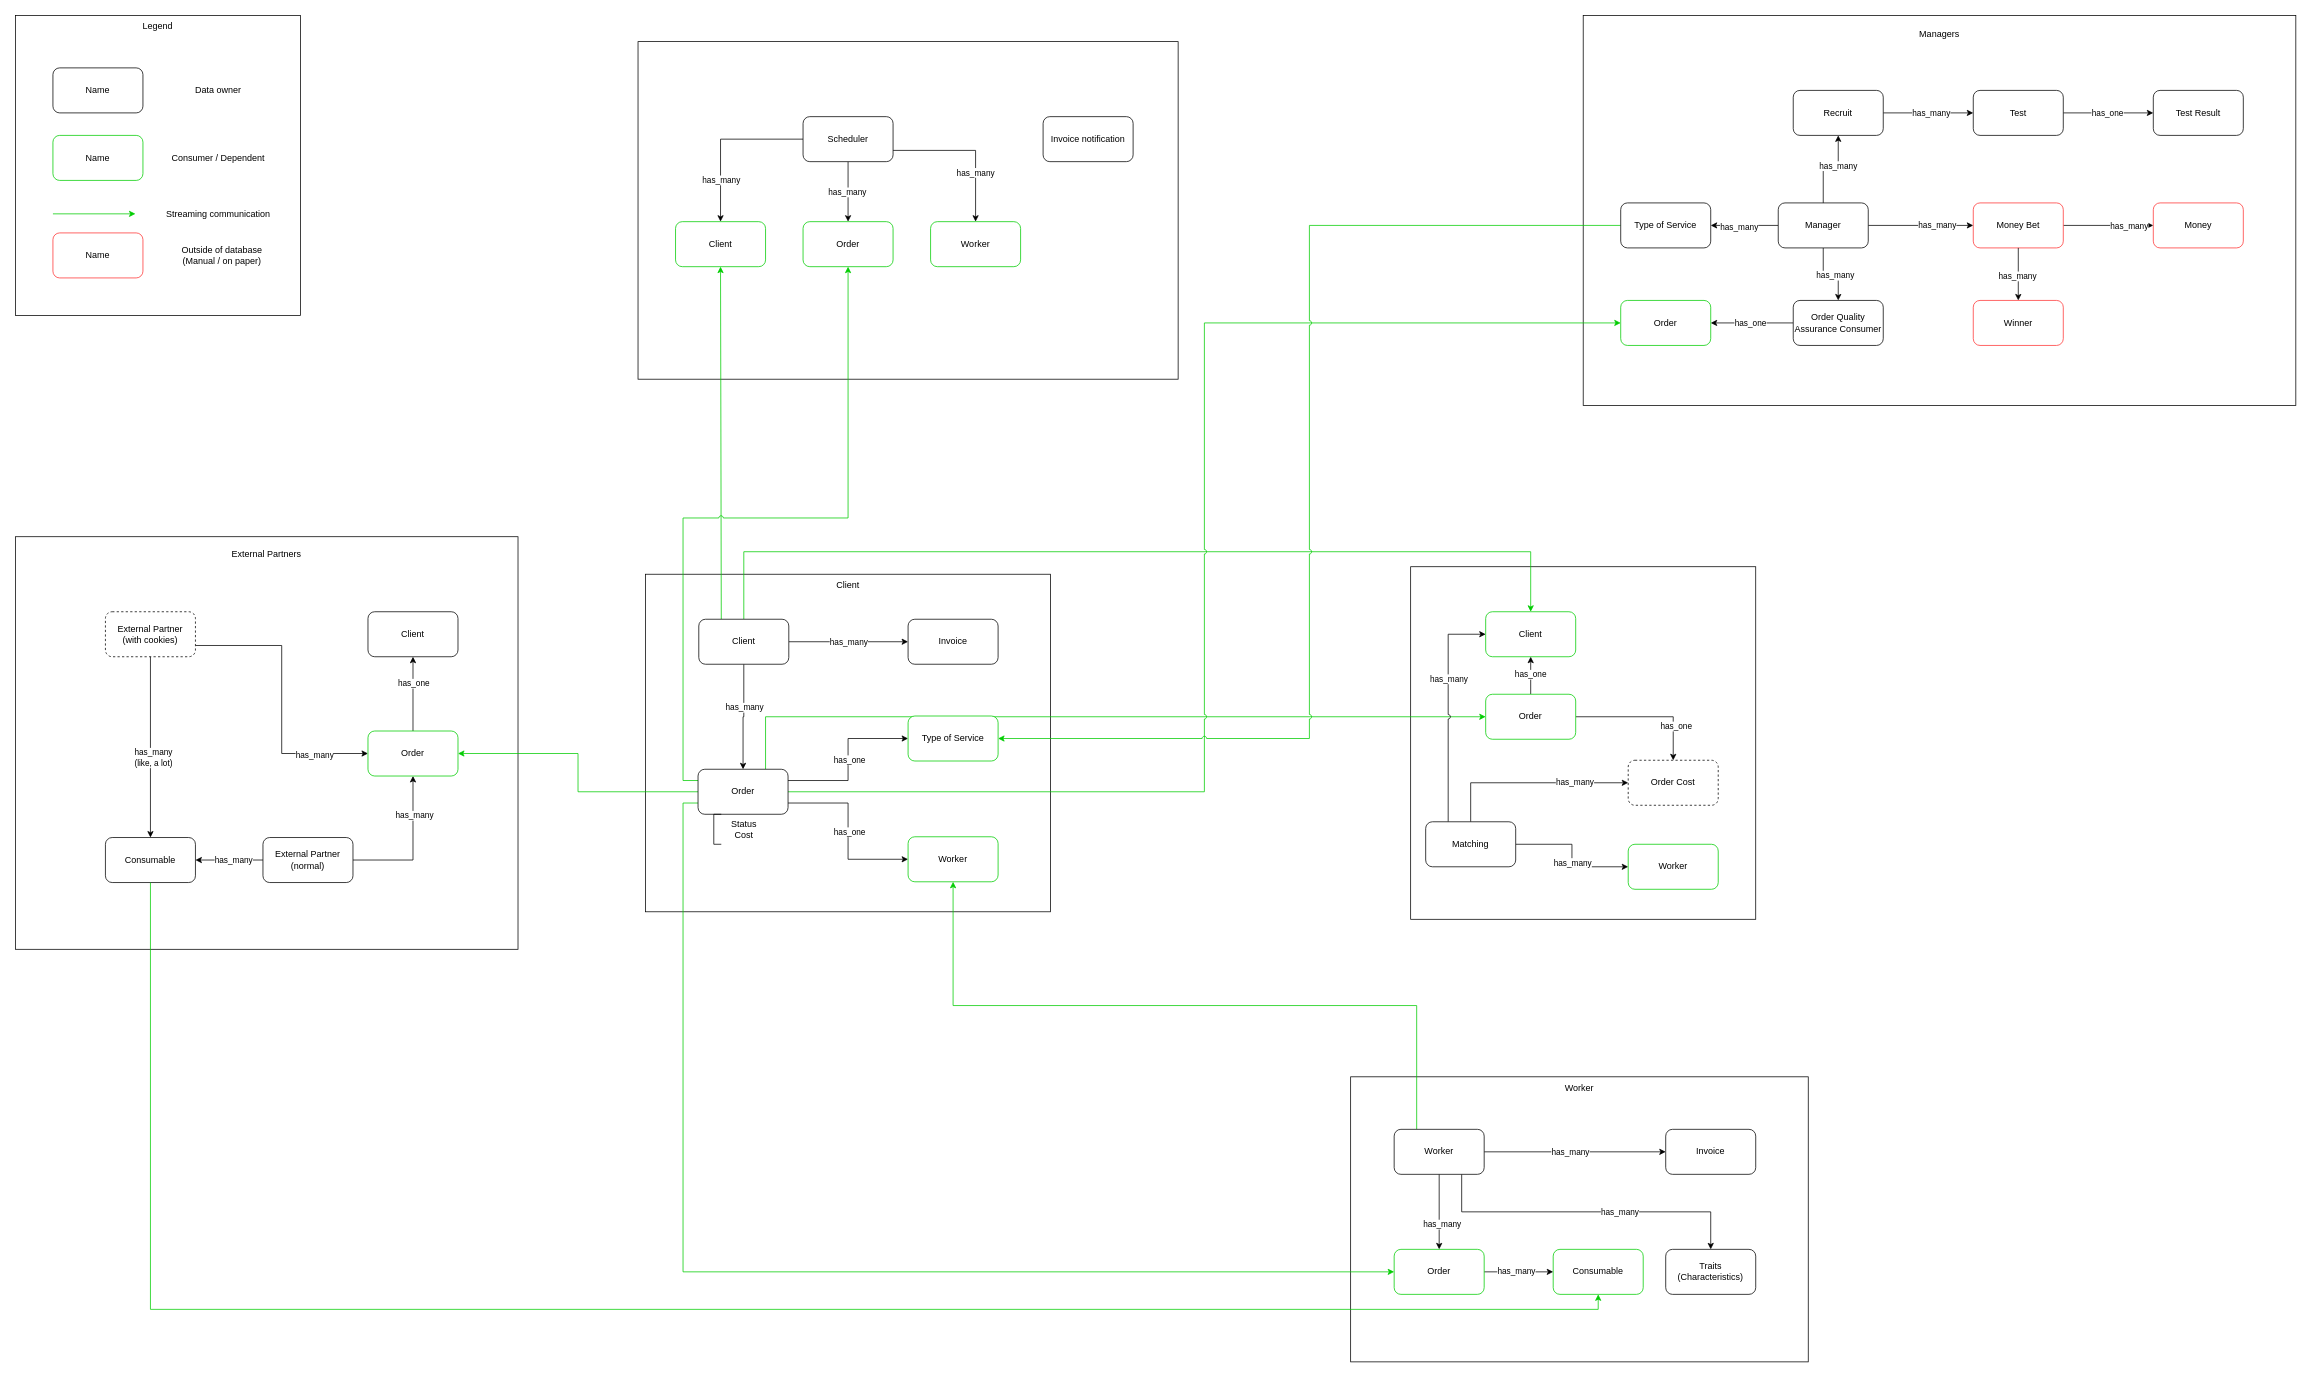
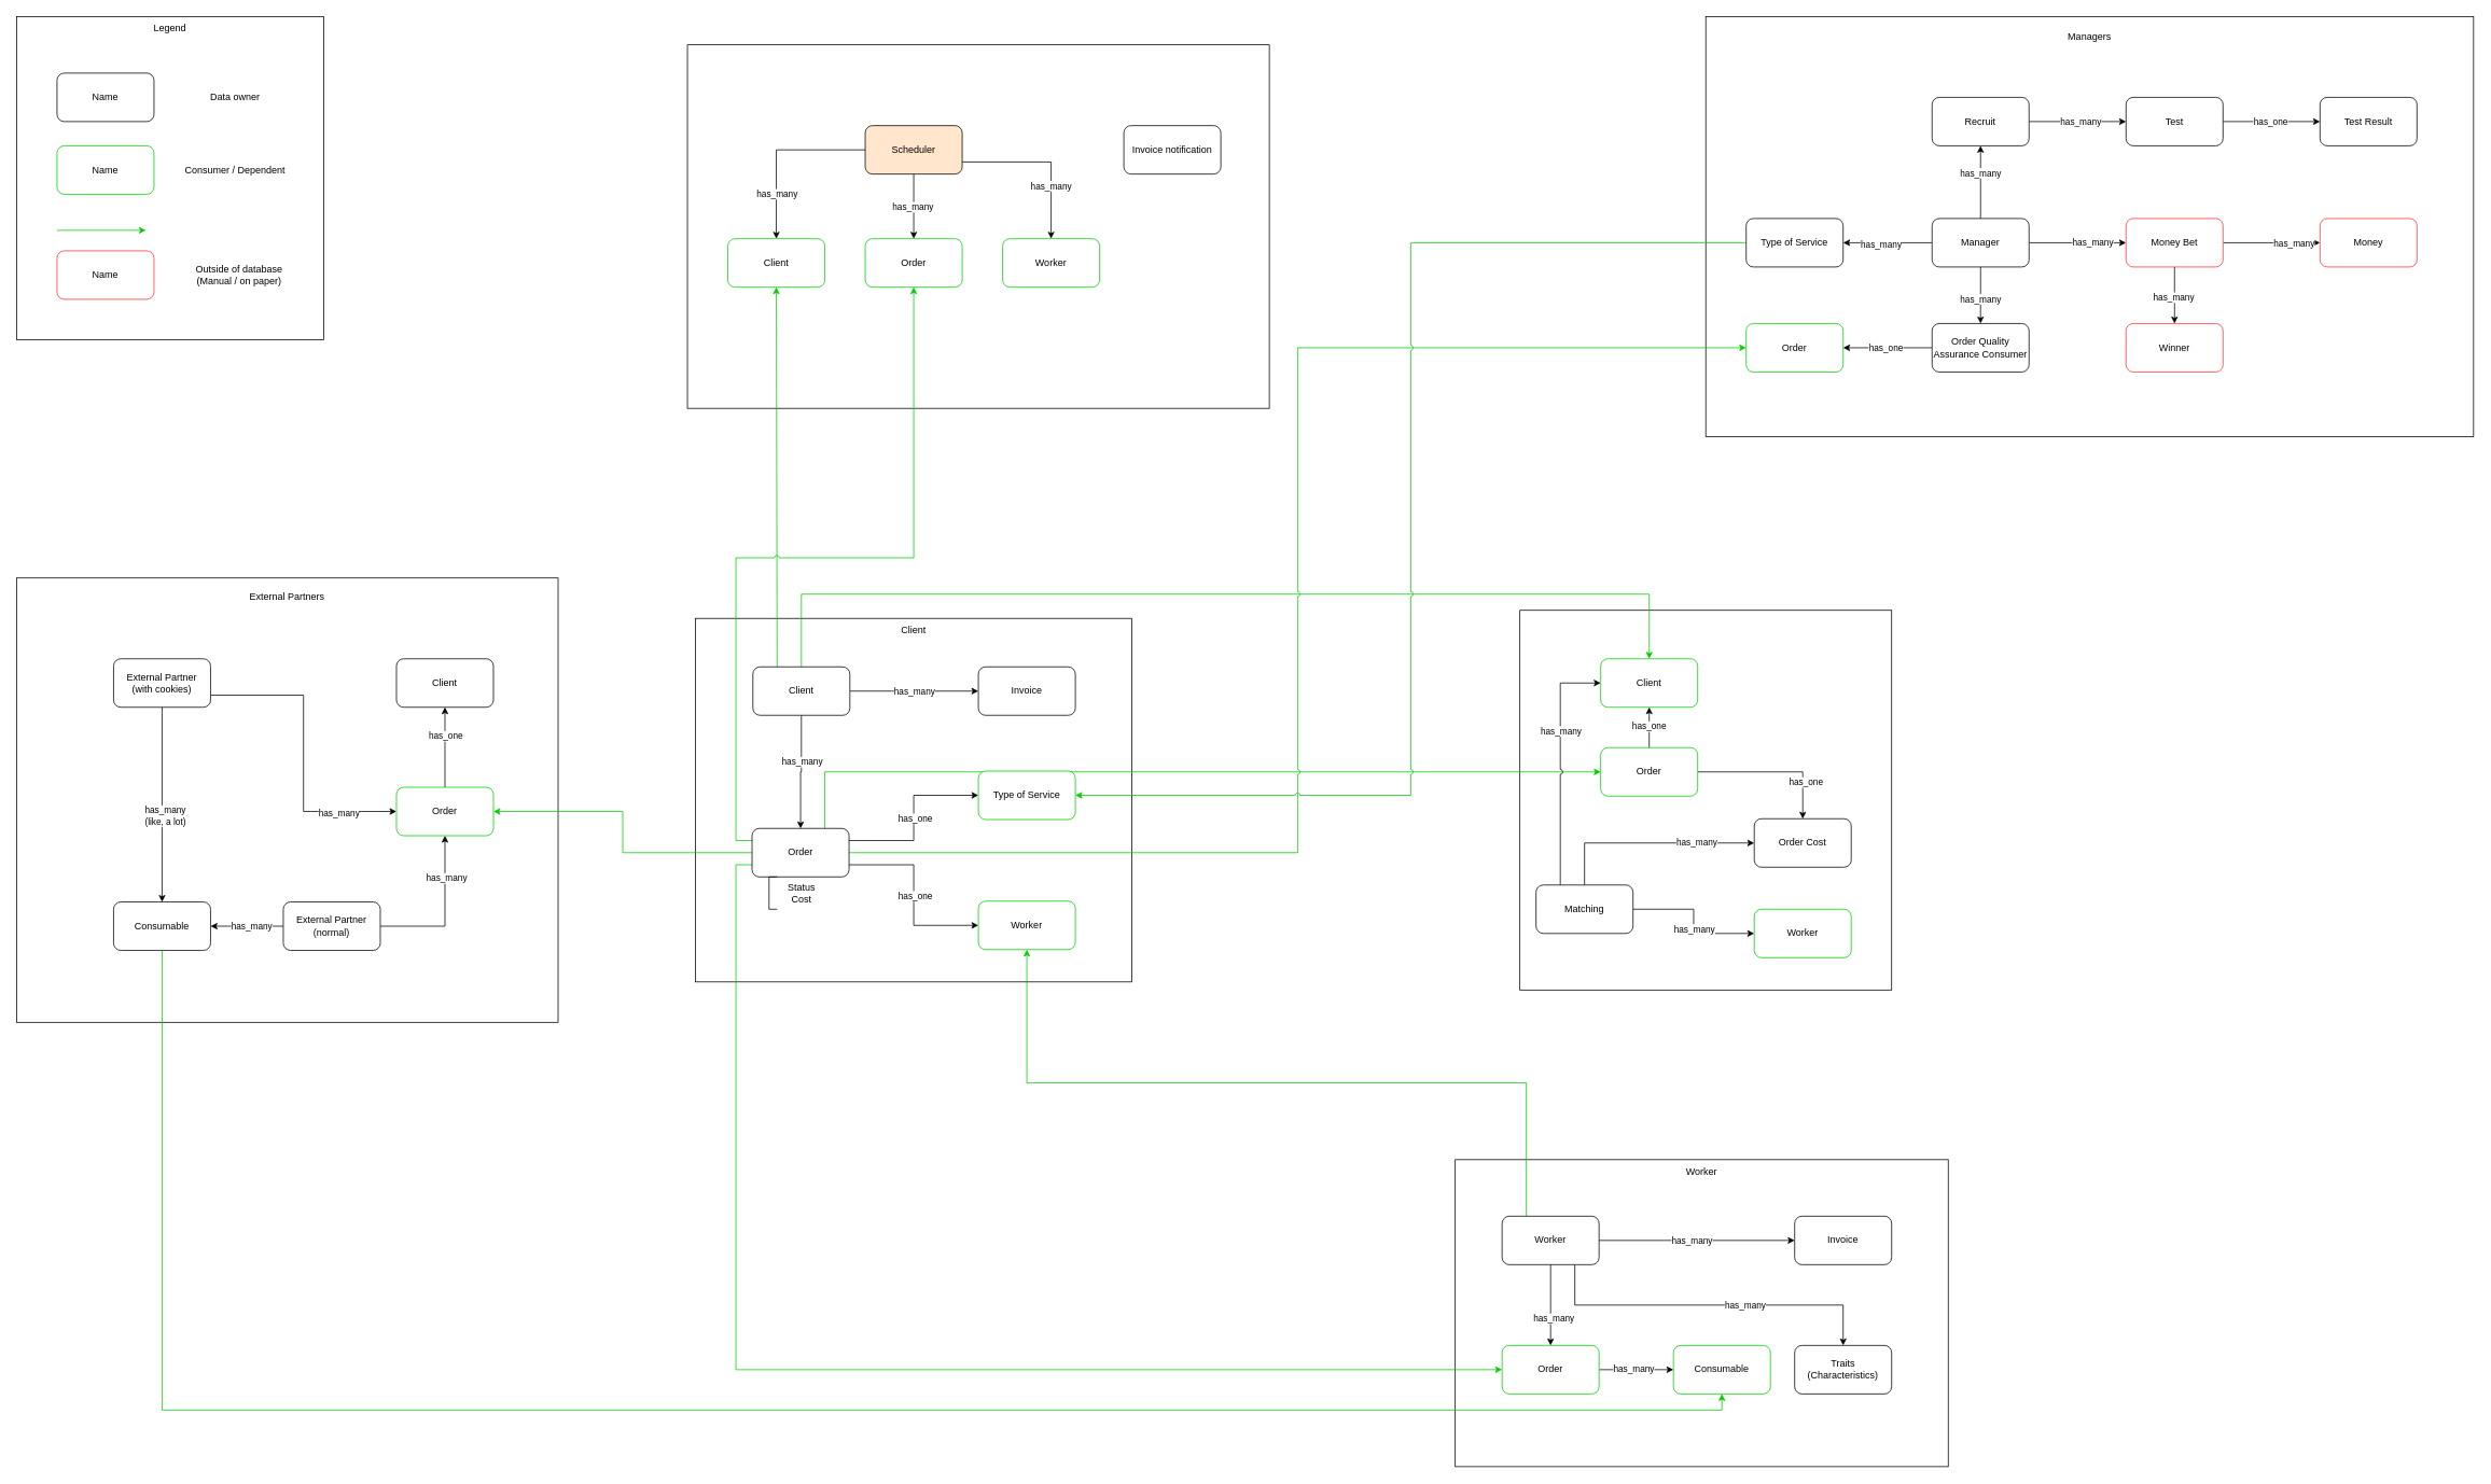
- <mxCell id="57" value="Scheduler" style="rounded=1;whiteSpace=wrap;html=1;" vertex="1" parent="1"><mxGeometry x="1070" y="155" width="120" height="60" as="geometry" /></mxCell>
+ <mxCell id="57" value="Scheduler" style="rounded=1;whiteSpace=wrap;html=1;fillColor=#ffe6cc;" vertex="1" parent="1"><mxGeometry x="1070" y="155" width="120" height="60" as="geometry" /></mxCell>
- <mxCell id="109" value="Streaming communication" style="text;html=1;align=center;verticalAlign=middle;resizable=0;points=[];autosize=1;strokeColor=none;fillColor=none;container=0;" vertex="1" parent="1"><mxGeometry x="210" y="270" width="160" height="30" as="geometry" /></mxCell>
- <mxCell id="99" value="Manager" style="rounded=1;whiteSpace=wrap;html=1;" vertex="1" parent="1"><mxGeometry x="2370" y="270" width="120" height="60" as="geometry" /></mxCell>
+ <mxCell id="99" value="Manager" style="rounded=1;whiteSpace=wrap;html=1;" vertex="1" parent="1"><mxGeometry x="2390" y="270" width="120" height="60" as="geometry" /></mxCell>
- <mxCell id="13" value="External Partner&lt;br&gt;(with cookies)" style="rounded=1;whiteSpace=wrap;html=1;dashed=1;" vertex="1" parent="2"><mxGeometry x="120" y="100" width="120" height="60" as="geometry" /></mxCell>
+ <mxCell id="13" value="External Partner&lt;br&gt;(with cookies)" style="rounded=1;whiteSpace=wrap;html=1;" vertex="1" parent="2"><mxGeometry x="120" y="100" width="120" height="60" as="geometry" /></mxCell>
- <mxCell id="70" value="Order Cost" style="rounded=1;whiteSpace=wrap;html=1;dashed=1;" vertex="1" parent="1"><mxGeometry x="2170" y="1013" width="120" height="60" as="geometry" /></mxCell>
+ <mxCell id="70" value="Order Cost" style="rounded=1;whiteSpace=wrap;html=1;" vertex="1" parent="1"><mxGeometry x="2170" y="1013" width="120" height="60" as="geometry" /></mxCell>
